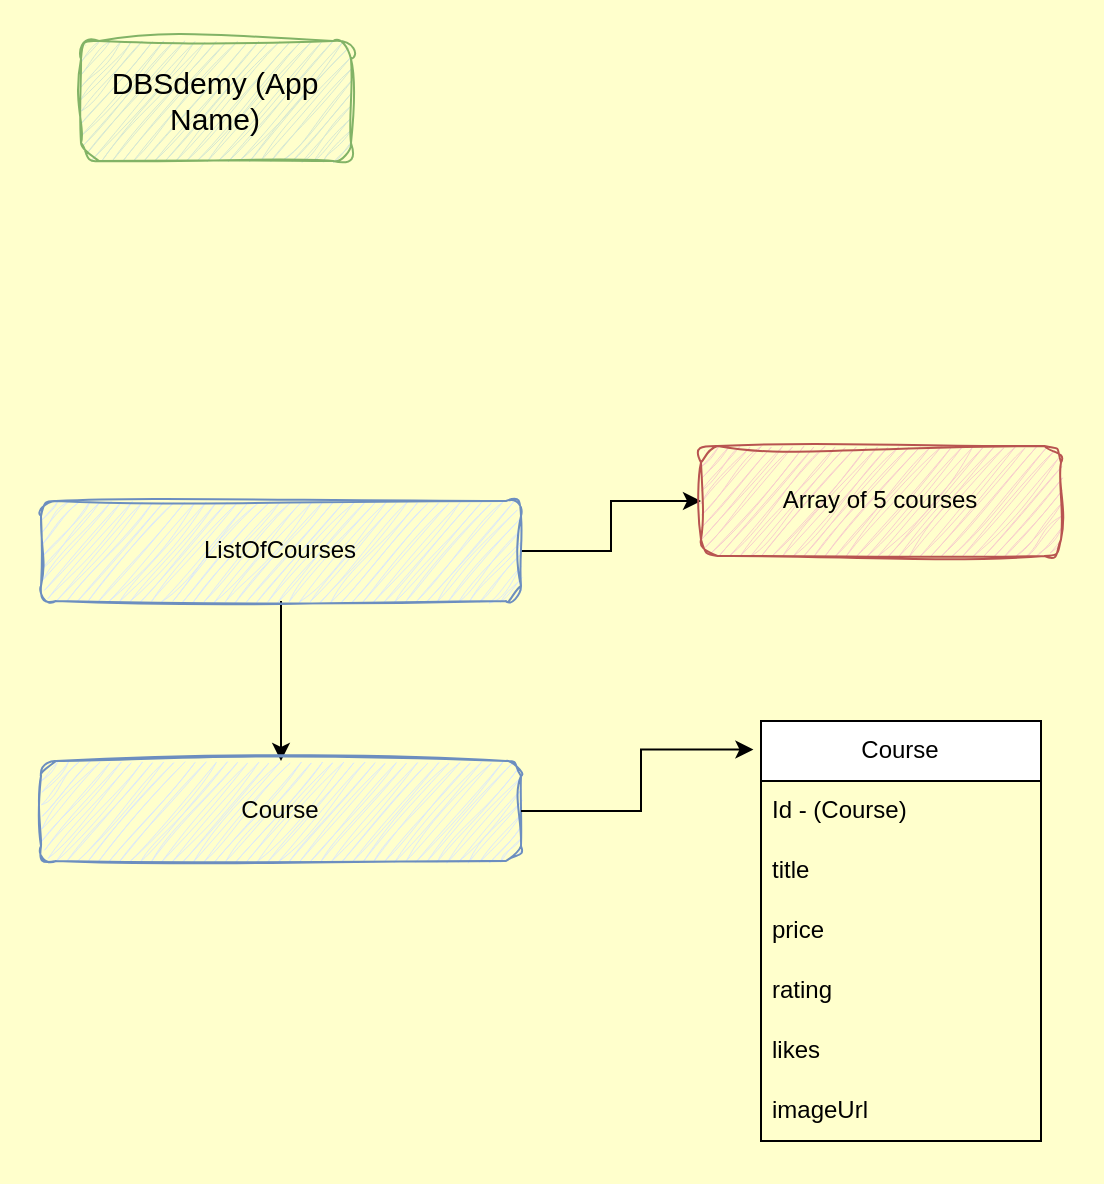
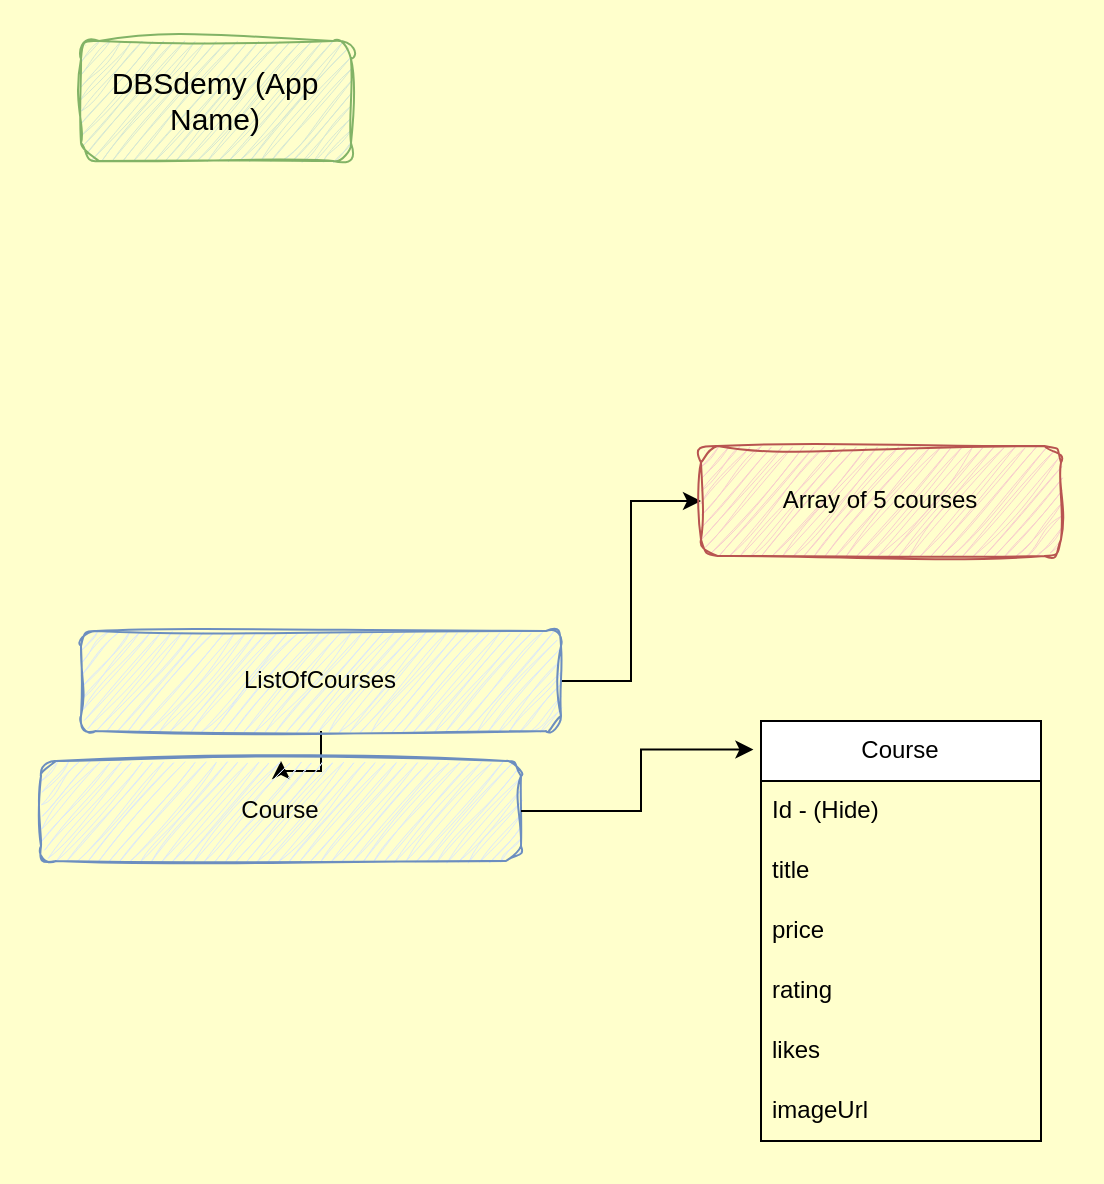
- <mxCell id="5" value="ListOfCourses" style="rounded=1;whiteSpace=wrap;html=1;fillColor=#dae8fc;strokeColor=#6c8ebf;sketch=1;curveFitting=1;jiggle=2;" vertex="1" parent="1"><mxGeometry x="20" y="250" width="240" height="50" as="geometry" /></mxCell>
+ <mxCell id="5" value="ListOfCourses" style="rounded=1;whiteSpace=wrap;html=1;fillColor=#dae8fc;strokeColor=#6c8ebf;sketch=1;curveFitting=1;jiggle=2;" vertex="1" parent="1"><mxGeometry x="40" y="315" width="240" height="50" as="geometry" /></mxCell>
- <mxCell id="9" value="Id - (Course)" style="text;strokeColor=none;fillColor=none;align=left;verticalAlign=middle;spacingLeft=4;spacingRight=4;overflow=hidden;points=[[0,0.5],[1,0.5]];portConstraint=eastwest;rotatable=0;whiteSpace=wrap;html=1;" vertex="1" parent="8"><mxGeometry y="30" width="140" height="30" as="geometry" /></mxCell>
+ <mxCell id="9" value="Id - (Hide)" style="text;strokeColor=none;fillColor=none;align=left;verticalAlign=middle;spacingLeft=4;spacingRight=4;overflow=hidden;points=[[0,0.5],[1,0.5]];portConstraint=eastwest;rotatable=0;whiteSpace=wrap;html=1;" vertex="1" parent="8"><mxGeometry y="30" width="140" height="30" as="geometry" /></mxCell>
